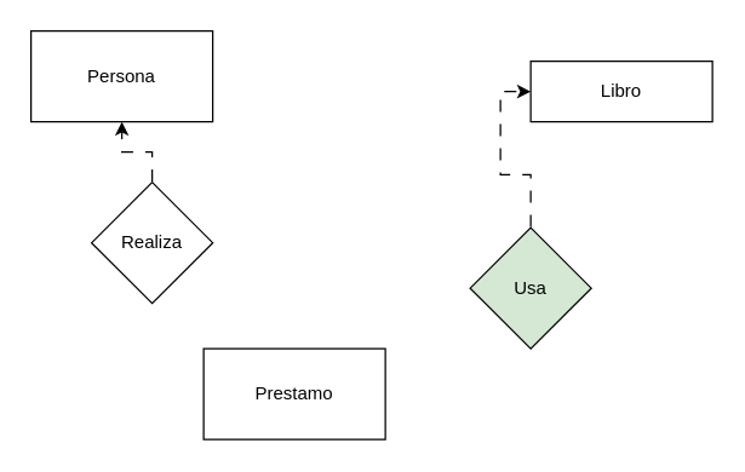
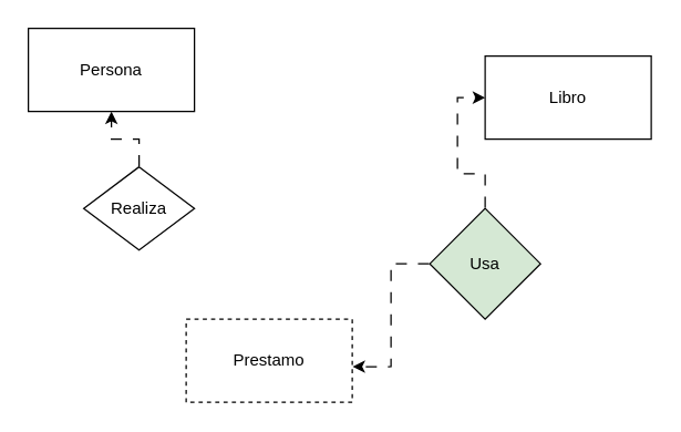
- <mxCell id="3" value="Libro" style="rounded=0;whiteSpace=wrap;html=1;" vertex="1" parent="1"><mxGeometry x="350" y="40" width="120" height="40" as="geometry" /></mxCell>
+ <mxCell id="3" value="Libro" style="rounded=0;whiteSpace=wrap;html=1;" vertex="1" parent="1"><mxGeometry x="350" y="40" width="120" height="60" as="geometry" /></mxCell>
- <mxCell id="6" value="Realiza" style="rhombus;whiteSpace=wrap;html=1;" vertex="1" parent="1"><mxGeometry x="60" y="120" width="80" height="80" as="geometry" /></mxCell>
+ <mxCell id="6" value="Realiza" style="rhombus;whiteSpace=wrap;html=1;" vertex="1" parent="1"><mxGeometry x="60" y="120" width="80" height="60" as="geometry" /></mxCell>
+ <mxCell id="9" style="edgeStyle=orthogonalEdgeStyle;rounded=0;orthogonalLoop=1;jettySize=auto;html=1;entryX=1.002;entryY=0.572;entryDx=0;entryDy=0;entryPerimeter=0;flowAnimation=1;" edge="1" parent="1" source="8" target="4"><mxGeometry relative="1" as="geometry" /></mxCell>
- <mxCell id="4" value="Prestamo" style="rounded=0;whiteSpace=wrap;html=1;" vertex="1" parent="1"><mxGeometry x="134" y="230" width="120" height="60" as="geometry" /></mxCell>
+ <mxCell id="4" value="Prestamo" style="rounded=0;whiteSpace=wrap;html=1;dashed=1;" vertex="1" parent="1"><mxGeometry x="134" y="230" width="120" height="60" as="geometry" /></mxCell>
